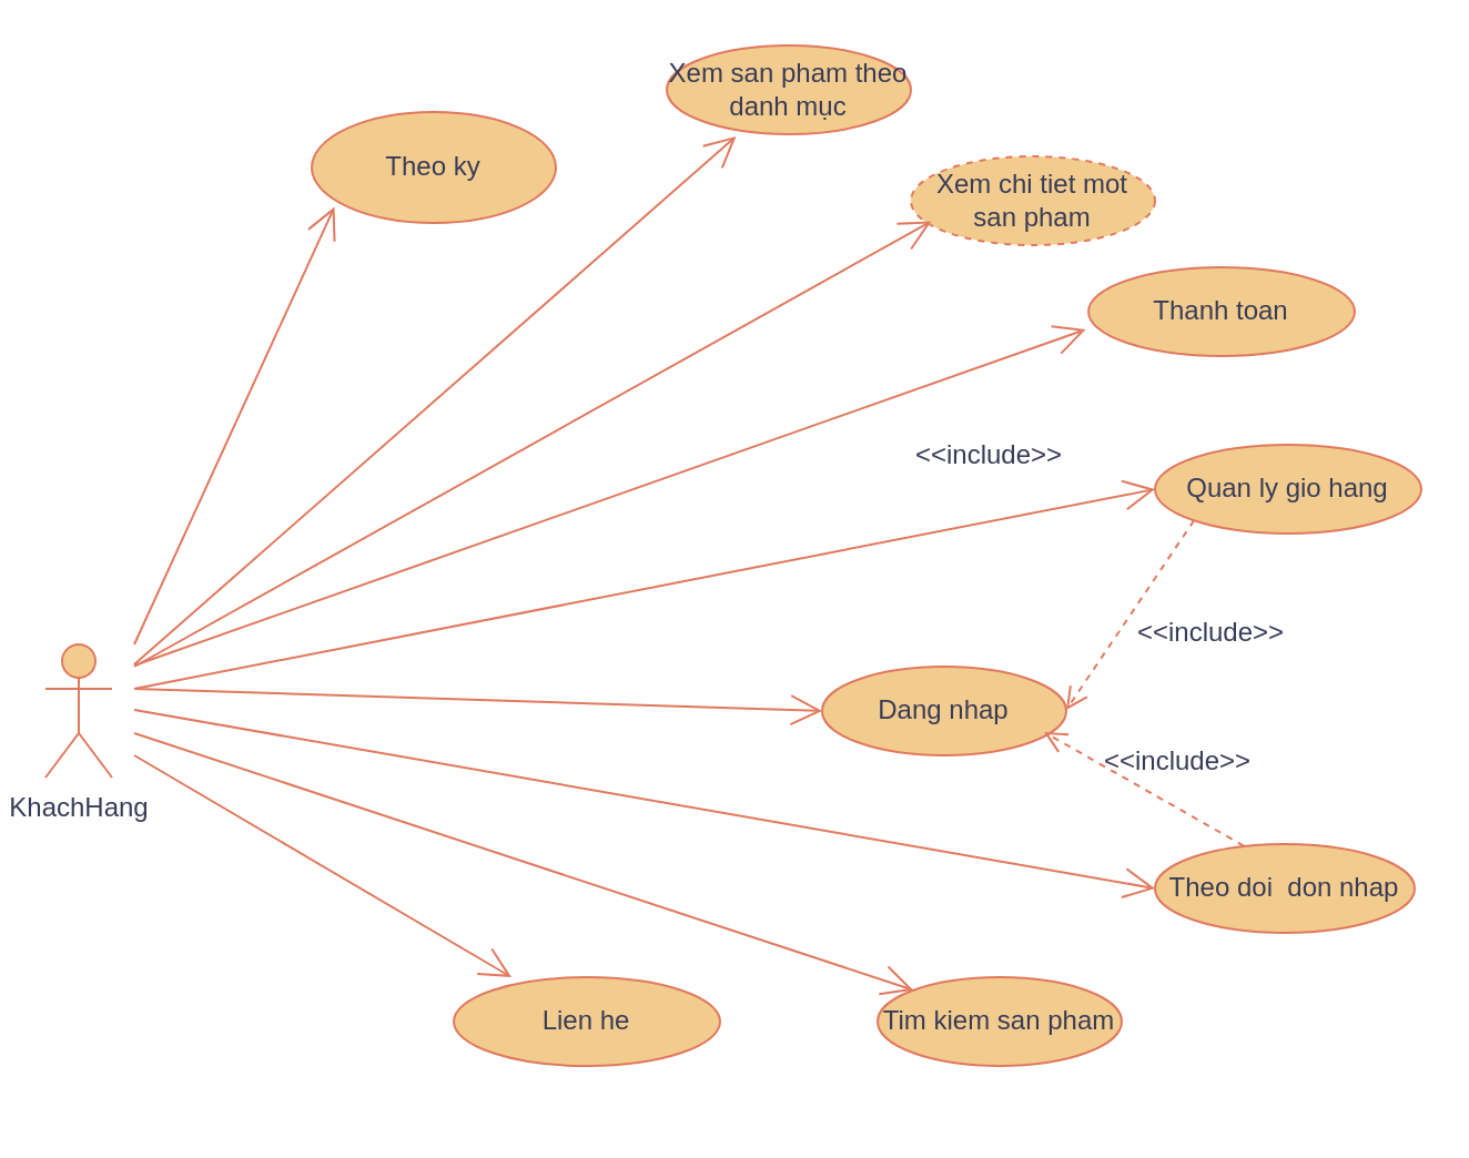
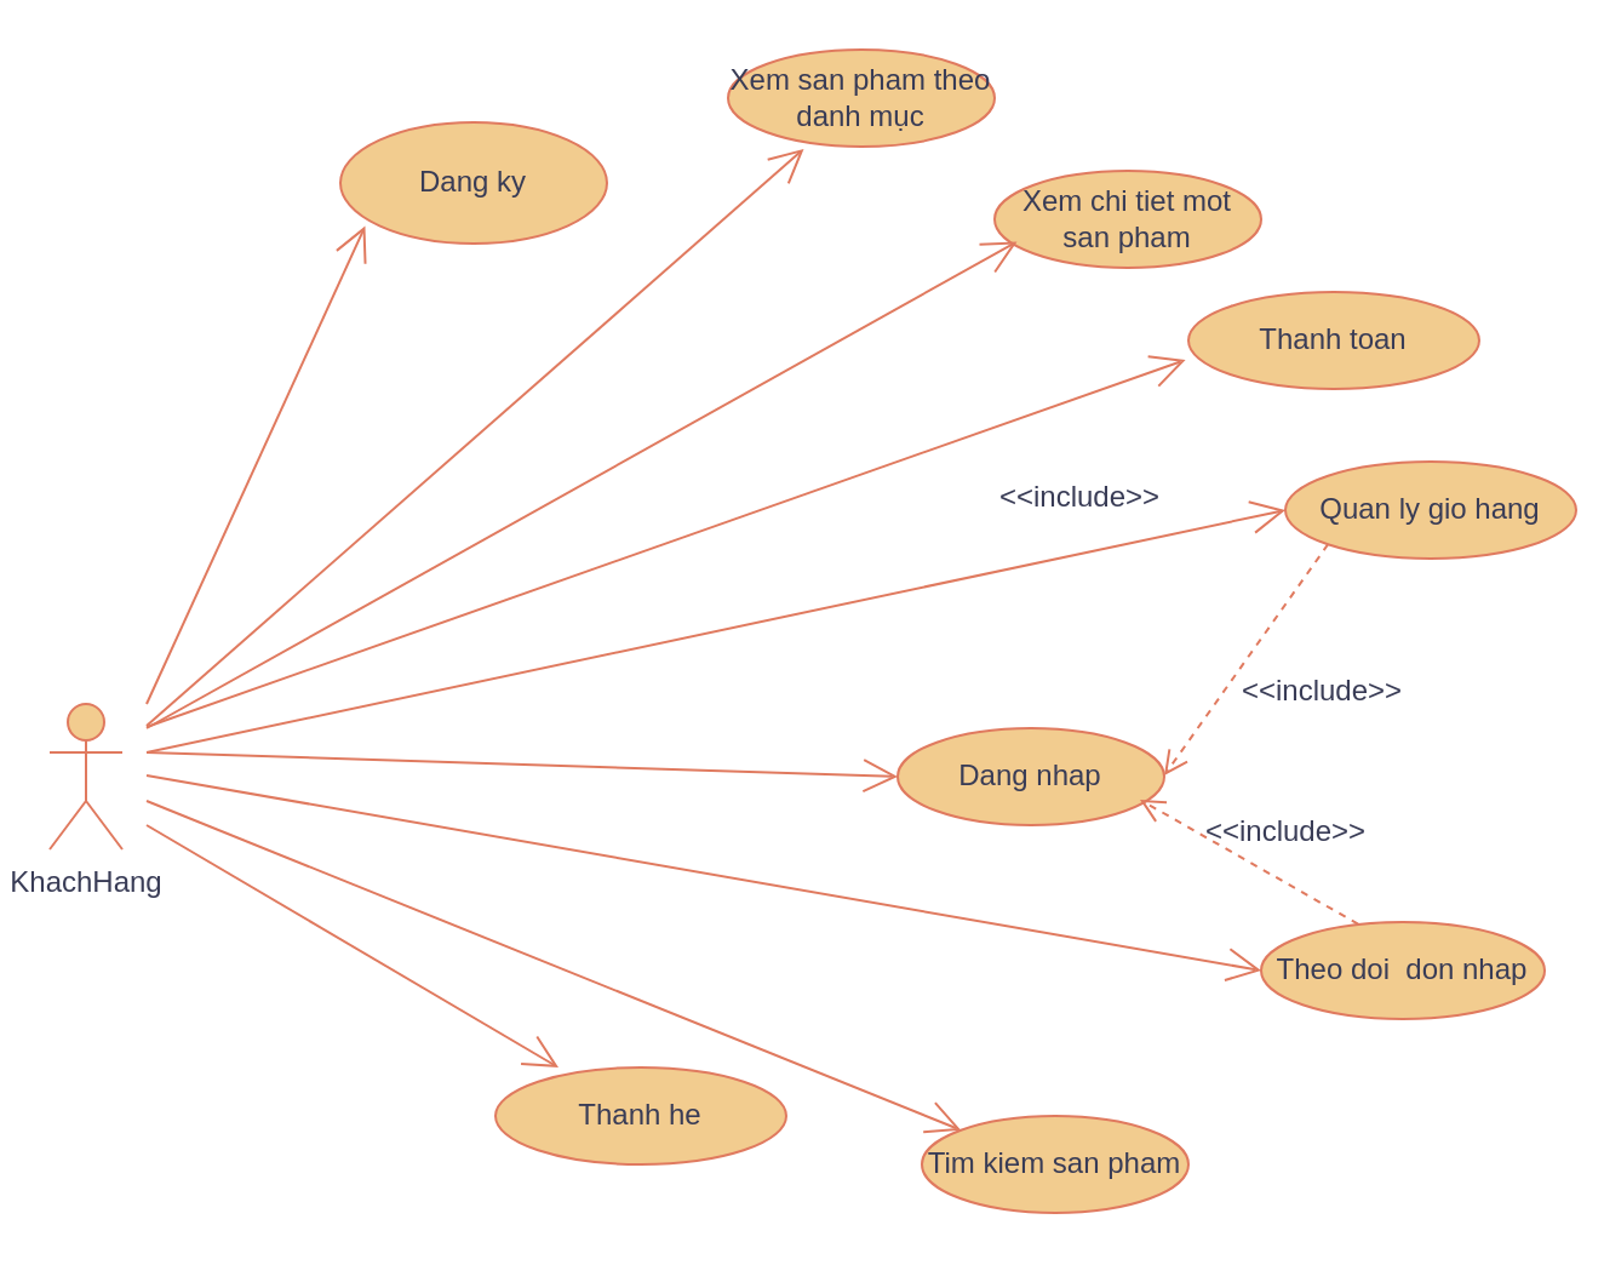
- <mxCell id="11" value="Theo ky" style="ellipse;whiteSpace=wrap;html=1;labelBackgroundColor=none;fillColor=#F2CC8F;strokeColor=#E07A5F;fontColor=#393C56;" vertex="1" parent="1"><mxGeometry x="140" y="50" width="110" height="50" as="geometry" /></mxCell>
+ <mxCell id="11" value="Dang ky" style="ellipse;whiteSpace=wrap;html=1;labelBackgroundColor=none;fillColor=#F2CC8F;strokeColor=#E07A5F;fontColor=#393C56;" vertex="1" parent="1"><mxGeometry x="140" y="50" width="110" height="50" as="geometry" /></mxCell>
- <mxCell id="5" value="Xem chi tiet mot san pham" style="ellipse;whiteSpace=wrap;html=1;labelBackgroundColor=none;fillColor=#F2CC8F;strokeColor=#E07A5F;fontColor=#393C56;dashed=1;" vertex="1" parent="1"><mxGeometry x="410" y="70" width="110" height="40" as="geometry" /></mxCell>
+ <mxCell id="5" value="Xem chi tiet mot san pham" style="ellipse;whiteSpace=wrap;html=1;labelBackgroundColor=none;fillColor=#F2CC8F;strokeColor=#E07A5F;fontColor=#393C56;" vertex="1" parent="1"><mxGeometry x="410" y="70" width="110" height="40" as="geometry" /></mxCell>
- <mxCell id="7" value="Quan ly gio hang" style="ellipse;whiteSpace=wrap;html=1;labelBackgroundColor=none;fillColor=#F2CC8F;strokeColor=#E07A5F;fontColor=#393C56;" vertex="1" parent="1"><mxGeometry x="520" y="200" width="120" height="40" as="geometry" /></mxCell>
+ <mxCell id="7" value="Quan ly gio hang" style="ellipse;whiteSpace=wrap;html=1;labelBackgroundColor=none;fillColor=#F2CC8F;strokeColor=#E07A5F;fontColor=#393C56;" vertex="1" parent="1"><mxGeometry x="530" y="190" width="120" height="40" as="geometry" /></mxCell>
- <mxCell id="10" value="Lien he" style="ellipse;whiteSpace=wrap;html=1;labelBackgroundColor=none;fillColor=#F2CC8F;strokeColor=#E07A5F;fontColor=#393C56;" vertex="1" parent="1"><mxGeometry x="204" y="440" width="120" height="40" as="geometry" /></mxCell>
+ <mxCell id="10" value="Thanh he" style="ellipse;whiteSpace=wrap;html=1;labelBackgroundColor=none;fillColor=#F2CC8F;strokeColor=#E07A5F;fontColor=#393C56;" vertex="1" parent="1"><mxGeometry x="204" y="440" width="120" height="40" as="geometry" /></mxCell>
- <mxCell id="6" value="Tim kiem san pham" style="ellipse;whiteSpace=wrap;html=1;labelBackgroundColor=none;fillColor=#F2CC8F;strokeColor=#E07A5F;fontColor=#393C56;" vertex="1" parent="1"><mxGeometry x="395" y="440" width="110" height="40" as="geometry" /></mxCell>
+ <mxCell id="6" value="Tim kiem san pham" style="ellipse;whiteSpace=wrap;html=1;labelBackgroundColor=none;fillColor=#F2CC8F;strokeColor=#E07A5F;fontColor=#393C56;" vertex="1" parent="1"><mxGeometry x="380" y="460" width="110" height="40" as="geometry" /></mxCell>
